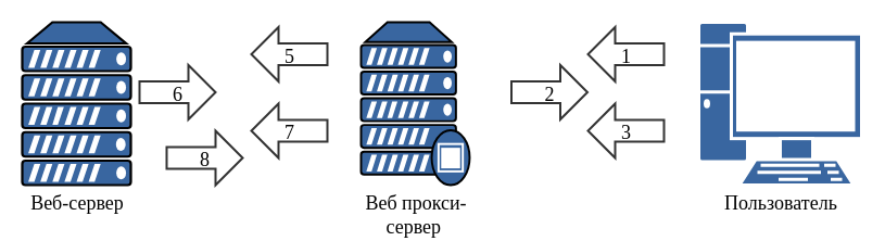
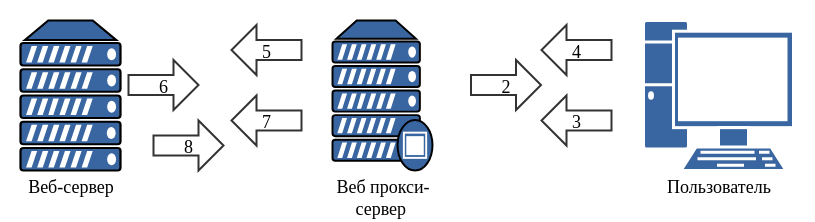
- <mxCell id="5" value="1" style="shape=mxgraph.arrows2.arrow;dy=0.6;dx=25;flipH=1;notch=0;shadow=0;strokeWidth=2;fillColor=#FFFFFF;strokeColor=#333333;opacity=100.0;nl2Br=0;verticalAlign=middle;align=center;spacingLeft=7.66;spacingRight=6;gliffyId=19;fontFamily=Times New Roman;fontSize=18;" parent="1" vertex="1"><mxGeometry x="541" y="24.5" width="70" height="50" as="geometry" /></mxCell>
+ <mxCell id="5" value="4" style="shape=mxgraph.arrows2.arrow;dy=0.6;dx=25;flipH=1;notch=0;shadow=0;strokeWidth=2;fillColor=#FFFFFF;strokeColor=#333333;opacity=100.0;nl2Br=0;verticalAlign=middle;align=center;spacingLeft=7.66;spacingRight=6;gliffyId=19;fontFamily=Times New Roman;fontSize=18;" parent="1" vertex="1"><mxGeometry x="541" y="24.5" width="70" height="50" as="geometry" /></mxCell>
